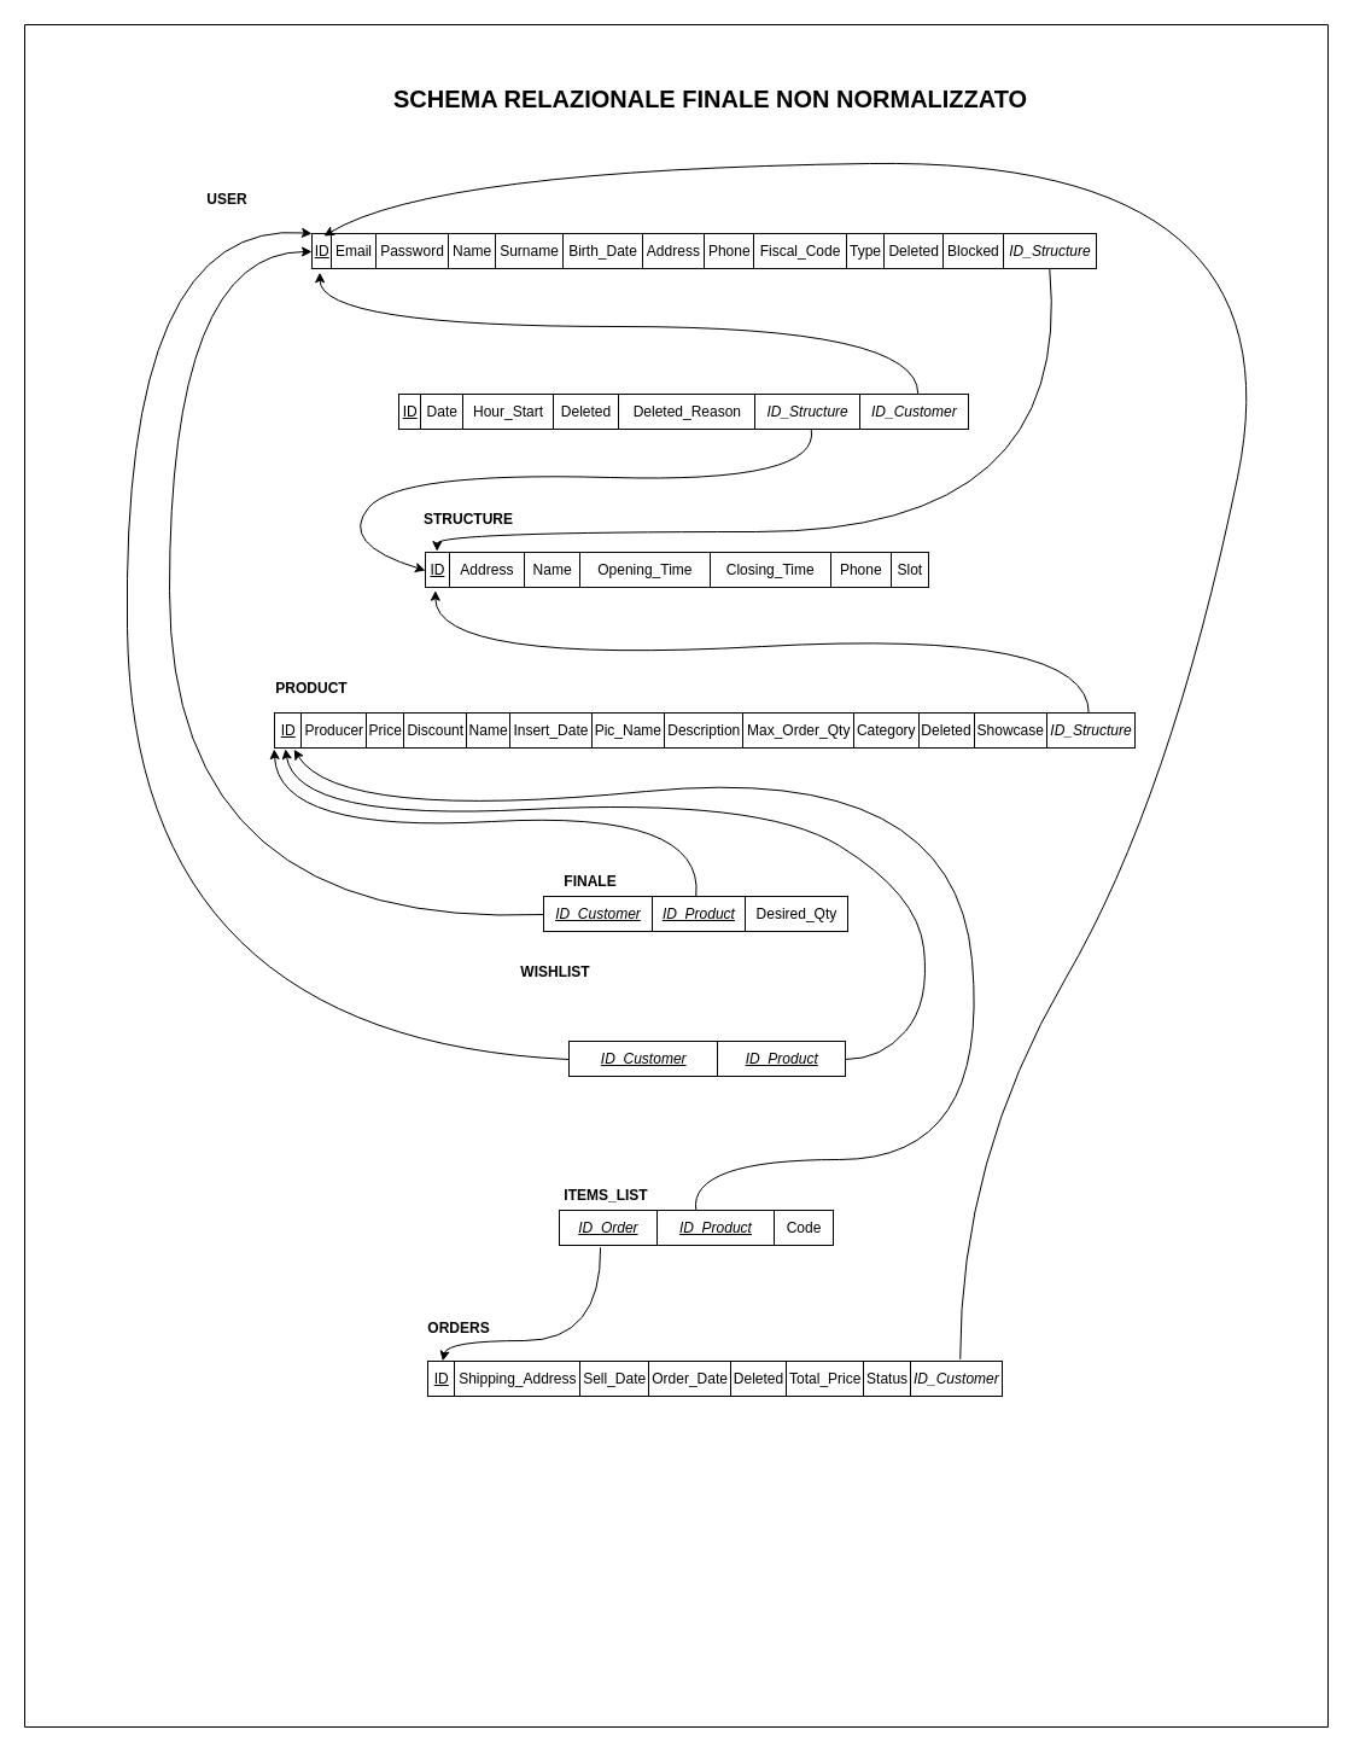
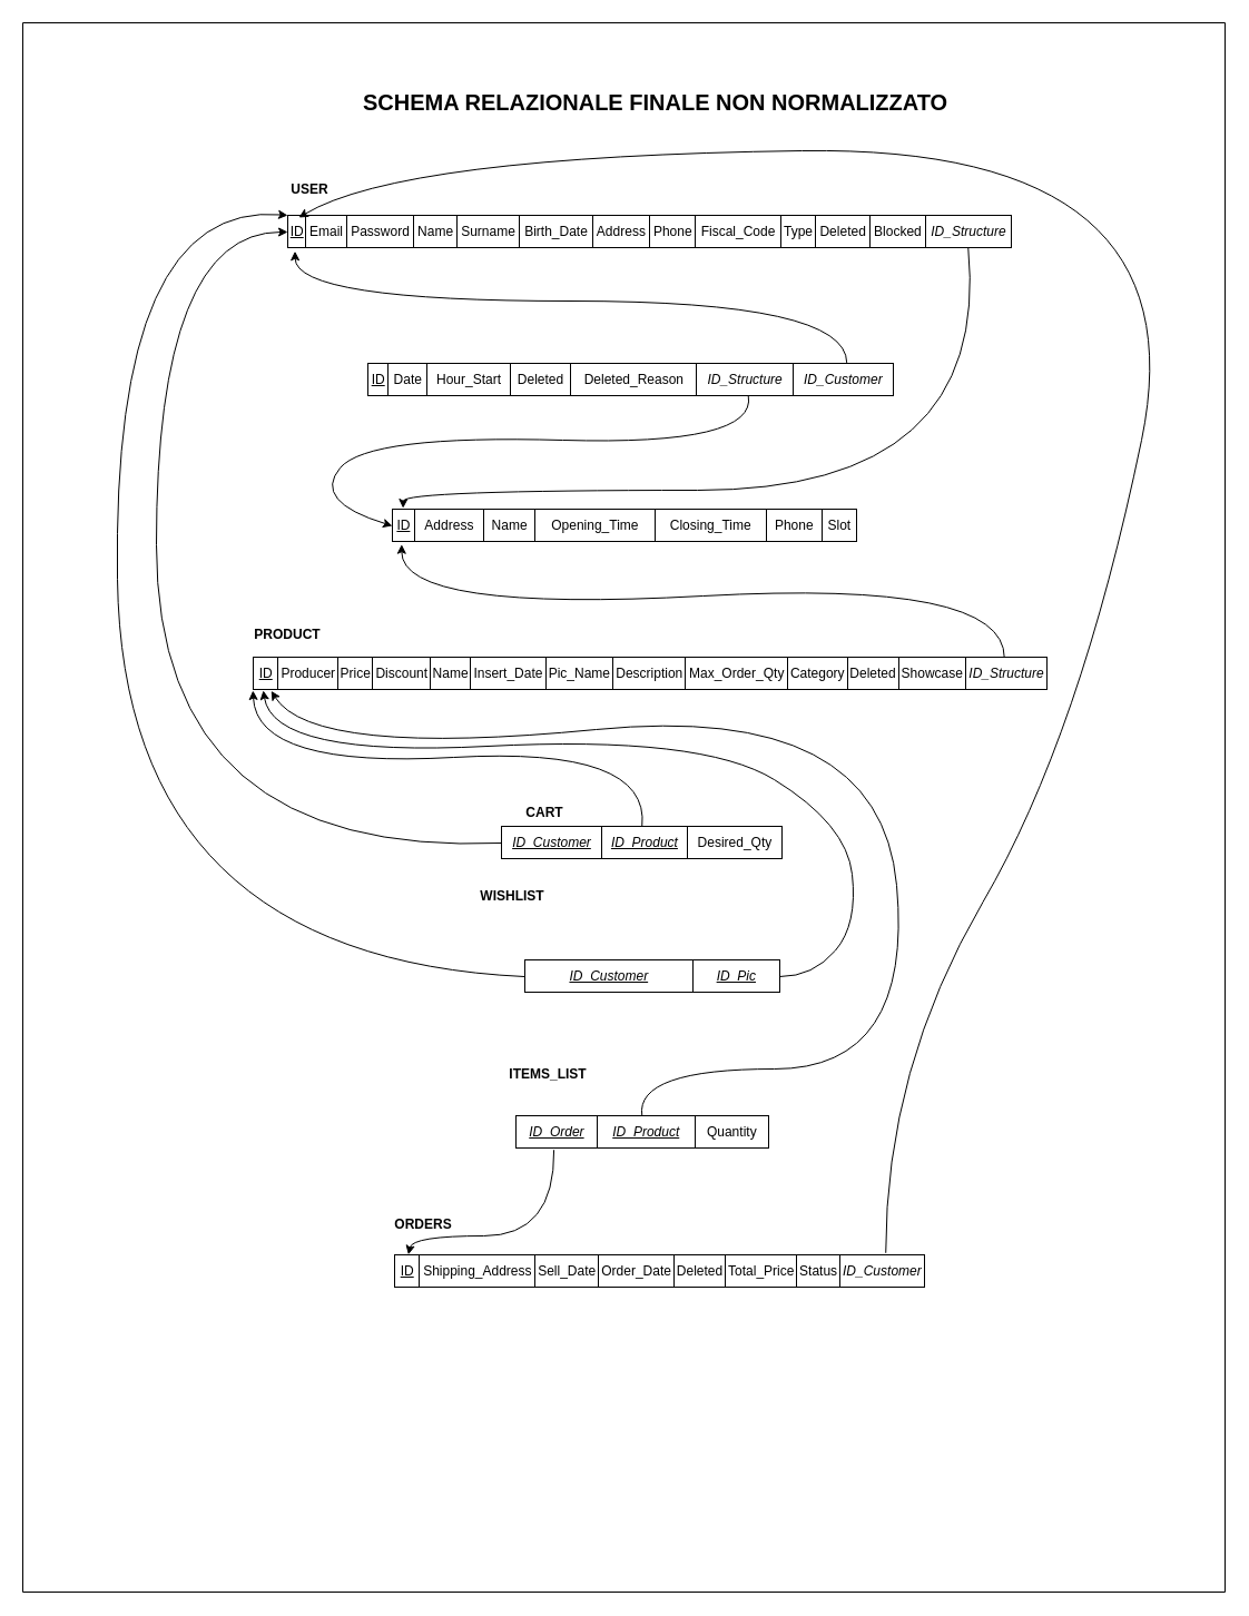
- <mxCell id="11" value="&lt;b&gt;&lt;font style=&quot;font-size: 20px&quot;&gt;SCHEMA RELAZIONALE FINALE NON NORMALIZZATO&lt;/font&gt;&lt;/b&gt;" style="text;html=1;strokeColor=none;fillColor=none;align=left;verticalAlign=middle;whiteSpace=wrap;rounded=0;" parent="1" vertex="1"><mxGeometry x="324" y="71" width="606" height="20" as="geometry" /></mxCell>
+ <mxCell id="11" value="&lt;b&gt;&lt;font style=&quot;font-size: 20px&quot;&gt;SCHEMA RELAZIONALE FINALE NON NORMALIZZATO&lt;/font&gt;&lt;/b&gt;" style="text;html=1;strokeColor=none;fillColor=none;align=left;verticalAlign=middle;whiteSpace=wrap;rounded=0;" parent="1" vertex="1"><mxGeometry x="324" y="81" width="606" height="20" as="geometry" /></mxCell>
- <mxCell id="10" value="&lt;b&gt;USER&lt;/b&gt;" style="text;html=1;strokeColor=none;fillColor=none;align=center;verticalAlign=middle;whiteSpace=wrap;rounded=0;" parent="1" vertex="1"><mxGeometry x="168" y="155" width="40" height="20" as="geometry" /></mxCell>
+ <mxCell id="10" value="&lt;b&gt;USER&lt;/b&gt;" style="text;html=1;strokeColor=none;fillColor=none;align=center;verticalAlign=middle;whiteSpace=wrap;rounded=0;" parent="1" vertex="1"><mxGeometry x="258" y="160" width="40" height="20" as="geometry" /></mxCell>
- <mxCell id="3" value="&lt;b&gt;STRUCTURE&lt;/b&gt;" style="text;html=1;strokeColor=none;fillColor=none;align=center;verticalAlign=middle;whiteSpace=wrap;rounded=0;" parent="1" vertex="1"><mxGeometry x="367.5" y="420" width="40" height="20" as="geometry" /></mxCell>
- <mxCell id="17" value="&lt;b&gt;FINALE&lt;/b&gt;" style="text;html=1;strokeColor=none;fillColor=none;align=center;verticalAlign=middle;whiteSpace=wrap;rounded=0;" parent="1" vertex="1"><mxGeometry x="461" y="720" width="55.5" height="20" as="geometry" /></mxCell>
+ <mxCell id="17" value="&lt;b&gt;CART&lt;/b&gt;" style="text;html=1;strokeColor=none;fillColor=none;align=center;verticalAlign=middle;whiteSpace=wrap;rounded=0;" parent="1" vertex="1"><mxGeometry x="461" y="720" width="55.5" height="20" as="geometry" /></mxCell>
- <mxCell id="18" value="&lt;table border=&quot;1&quot; width=&quot;100%&quot; style=&quot;width: 100% ; height: 100% ; border-collapse: collapse ; border: 1px solid rgb(0 , 0 , 0)&quot;&gt;&lt;tbody&gt;&lt;tr&gt;&lt;td&gt;&lt;u&gt;ID_Customer&lt;/u&gt;&lt;/td&gt;&lt;td&gt;&lt;u&gt;ID_Product&lt;/u&gt;&lt;/td&gt;&lt;/tr&gt;&lt;/tbody&gt;&lt;/table&gt;" style="text;html=1;strokeColor=none;fillColor=none;overflow=fill;align=center;fontStyle=2" parent="1" vertex="1"><mxGeometry x="470.5" y="862" width="229.5" height="30" as="geometry" /></mxCell>
+ <mxCell id="18" value="&lt;table border=&quot;1&quot; width=&quot;100%&quot; style=&quot;width: 100% ; height: 100% ; border-collapse: collapse ; border: 1px solid rgb(0 , 0 , 0)&quot;&gt;&lt;tbody&gt;&lt;tr&gt;&lt;td&gt;&lt;u&gt;ID_Customer&lt;/u&gt;&lt;/td&gt;&lt;td&gt;&lt;u&gt;ID_Pic&lt;/u&gt;&lt;/td&gt;&lt;/tr&gt;&lt;/tbody&gt;&lt;/table&gt;" style="text;html=1;strokeColor=none;fillColor=none;overflow=fill;align=center;fontStyle=2" parent="1" vertex="1"><mxGeometry x="470.5" y="862" width="229.5" height="30" as="geometry" /></mxCell>
- <mxCell id="21" value="&lt;b&gt;ITEMS_LIST&lt;/b&gt;" style="text;html=1;strokeColor=none;fillColor=none;align=center;verticalAlign=middle;whiteSpace=wrap;rounded=0;" vertex="1" parent="1"><mxGeometry x="473.5" y="980" width="55.5" height="20" as="geometry" /></mxCell>
+ <mxCell id="21" value="&lt;b&gt;ITEMS_LIST&lt;/b&gt;" style="text;html=1;strokeColor=none;fillColor=none;align=center;verticalAlign=middle;whiteSpace=wrap;rounded=0;" vertex="1" parent="1"><mxGeometry x="463.5" y="955" width="55.5" height="20" as="geometry" /></mxCell>
- <mxCell id="20" value="&lt;table border=&quot;1&quot; width=&quot;100%&quot; style=&quot;width: 100% ; height: 100% ; border-collapse: collapse ; border: 1px solid rgb(0 , 0 , 0)&quot;&gt;&lt;tbody&gt;&lt;tr&gt;&lt;td&gt;&lt;u&gt;ID_Order&lt;/u&gt;&lt;br&gt;&lt;/td&gt;&lt;td&gt;&lt;u&gt;ID_Product&lt;/u&gt;&lt;/td&gt;&lt;td&gt;&lt;span style=&quot;font-style: normal&quot;&gt;Code&lt;/span&gt;&lt;/td&gt;&lt;/tr&gt;&lt;/tbody&gt;&lt;/table&gt;" style="text;html=1;strokeColor=none;fillColor=none;overflow=fill;align=center;fontStyle=2" vertex="1" parent="1"><mxGeometry x="462.5" y="1002" width="227.5" height="30" as="geometry" /></mxCell>
+ <mxCell id="20" value="&lt;table border=&quot;1&quot; width=&quot;100%&quot; style=&quot;width: 100% ; height: 100% ; border-collapse: collapse ; border: 1px solid rgb(0 , 0 , 0)&quot;&gt;&lt;tbody&gt;&lt;tr&gt;&lt;td&gt;&lt;u&gt;ID_Order&lt;/u&gt;&lt;br&gt;&lt;/td&gt;&lt;td&gt;&lt;u&gt;ID_Product&lt;/u&gt;&lt;/td&gt;&lt;td&gt;&lt;span style=&quot;font-style: normal&quot;&gt;Quantity&lt;/span&gt;&lt;/td&gt;&lt;/tr&gt;&lt;/tbody&gt;&lt;/table&gt;" style="text;html=1;strokeColor=none;fillColor=none;overflow=fill;align=center;fontStyle=2" vertex="1" parent="1"><mxGeometry x="462.5" y="1002" width="227.5" height="30" as="geometry" /></mxCell>
